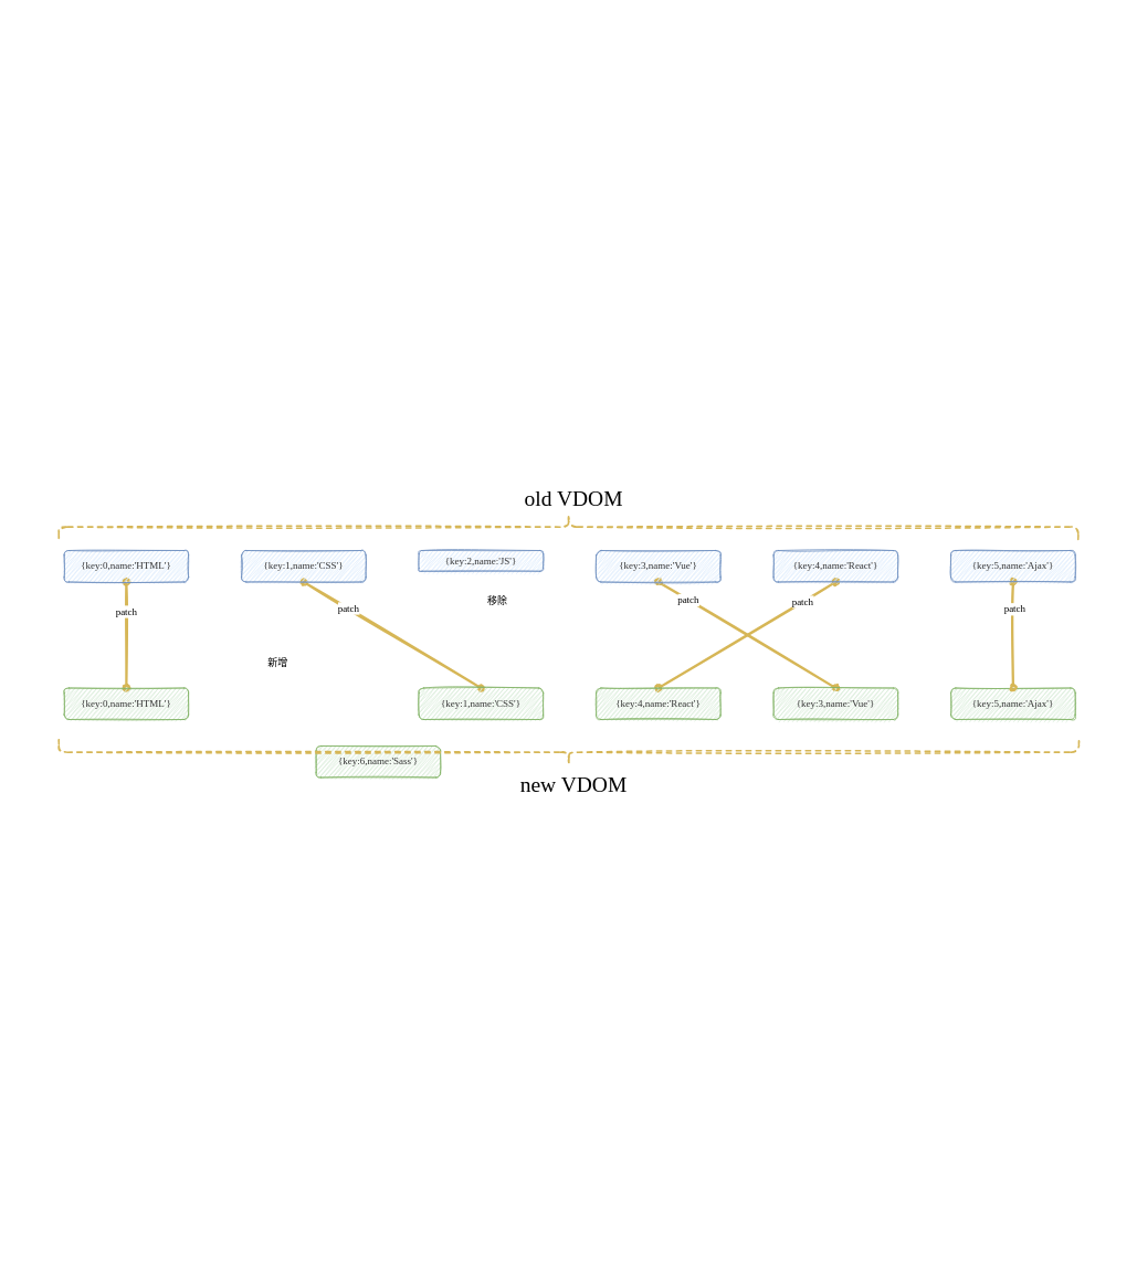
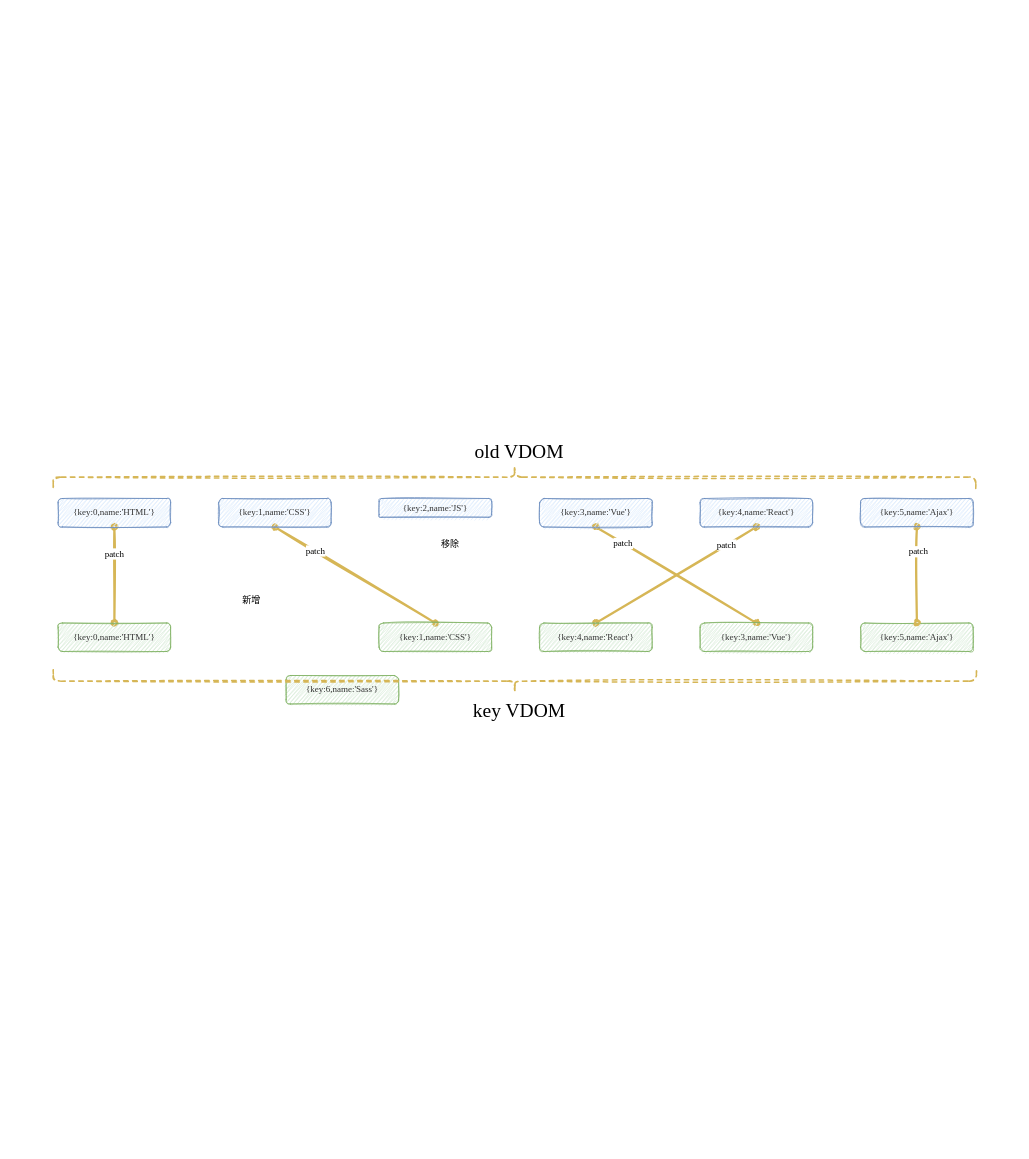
- <mxCell id="25" value="&lt;font style=&quot;font-size: 26px&quot;&gt;new VDOM&lt;/font&gt;" style="text;html=1;strokeColor=none;fillColor=none;align=center;verticalAlign=middle;whiteSpace=wrap;rounded=0;dashed=1;sketch=1;fontFamily=Cascadia Code;" vertex="1" parent="1"><mxGeometry x="623" y="937" width="137.5" height="20" as="geometry" /></mxCell>
+ <mxCell id="25" value="&lt;font style=&quot;font-size: 26px&quot;&gt;key VDOM&lt;/font&gt;" style="text;html=1;strokeColor=none;fillColor=none;align=center;verticalAlign=middle;whiteSpace=wrap;rounded=0;dashed=1;sketch=1;fontFamily=Cascadia Code;" vertex="1" parent="1"><mxGeometry x="623" y="937" width="137.5" height="20" as="geometry" /></mxCell>
